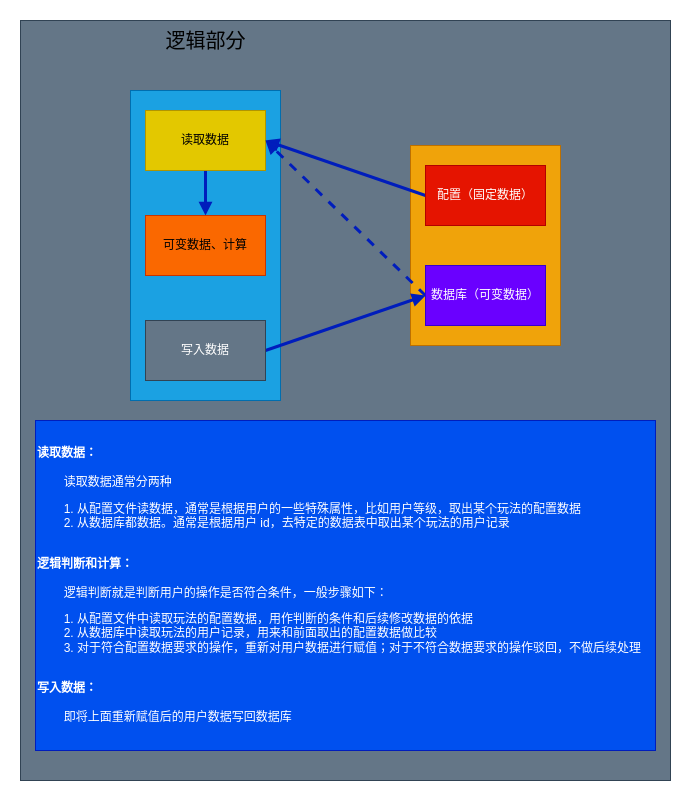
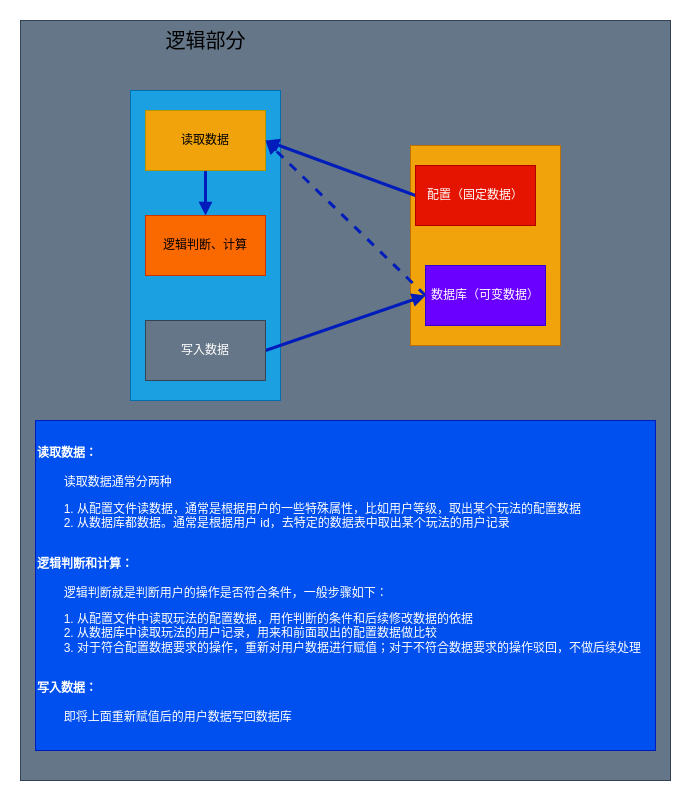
- <mxCell id="7" value="读取数据" style="rounded=0;whiteSpace=wrap;html=1;fillColor=#e3c800;strokeColor=#B09500;fontColor=#000000;" parent="1" vertex="1"><mxGeometry x="145" y="110" width="120" height="60" as="geometry" /></mxCell>
+ <mxCell id="7" value="读取数据" style="rounded=0;whiteSpace=wrap;html=1;fillColor=#f0a30a;strokeColor=#B09500;fontColor=#000000;" parent="1" vertex="1"><mxGeometry x="145" y="110" width="120" height="60" as="geometry" /></mxCell>
- <mxCell id="12" value="配置（固定数据）" style="rounded=0;whiteSpace=wrap;html=1;fillColor=#e51400;strokeColor=#B20000;fontColor=#ffffff;" parent="1" vertex="1"><mxGeometry x="425" y="165" width="120" height="60" as="geometry" /></mxCell>
+ <mxCell id="12" value="配置（固定数据）" style="rounded=0;whiteSpace=wrap;html=1;fillColor=#e51400;strokeColor=#B20000;fontColor=#ffffff;" parent="1" vertex="1"><mxGeometry x="415" y="165" width="120" height="60" as="geometry" /></mxCell>
- <mxCell id="8" value="可变数据、计算" style="rounded=0;whiteSpace=wrap;html=1;fillColor=#fa6800;strokeColor=#C73500;fontColor=#000000;" parent="1" vertex="1"><mxGeometry x="145" y="215" width="120" height="60" as="geometry" /></mxCell>
+ <mxCell id="8" value="逻辑判断、计算" style="rounded=0;whiteSpace=wrap;html=1;fillColor=#fa6800;strokeColor=#C73500;fontColor=#000000;" parent="1" vertex="1"><mxGeometry x="145" y="215" width="120" height="60" as="geometry" /></mxCell>
